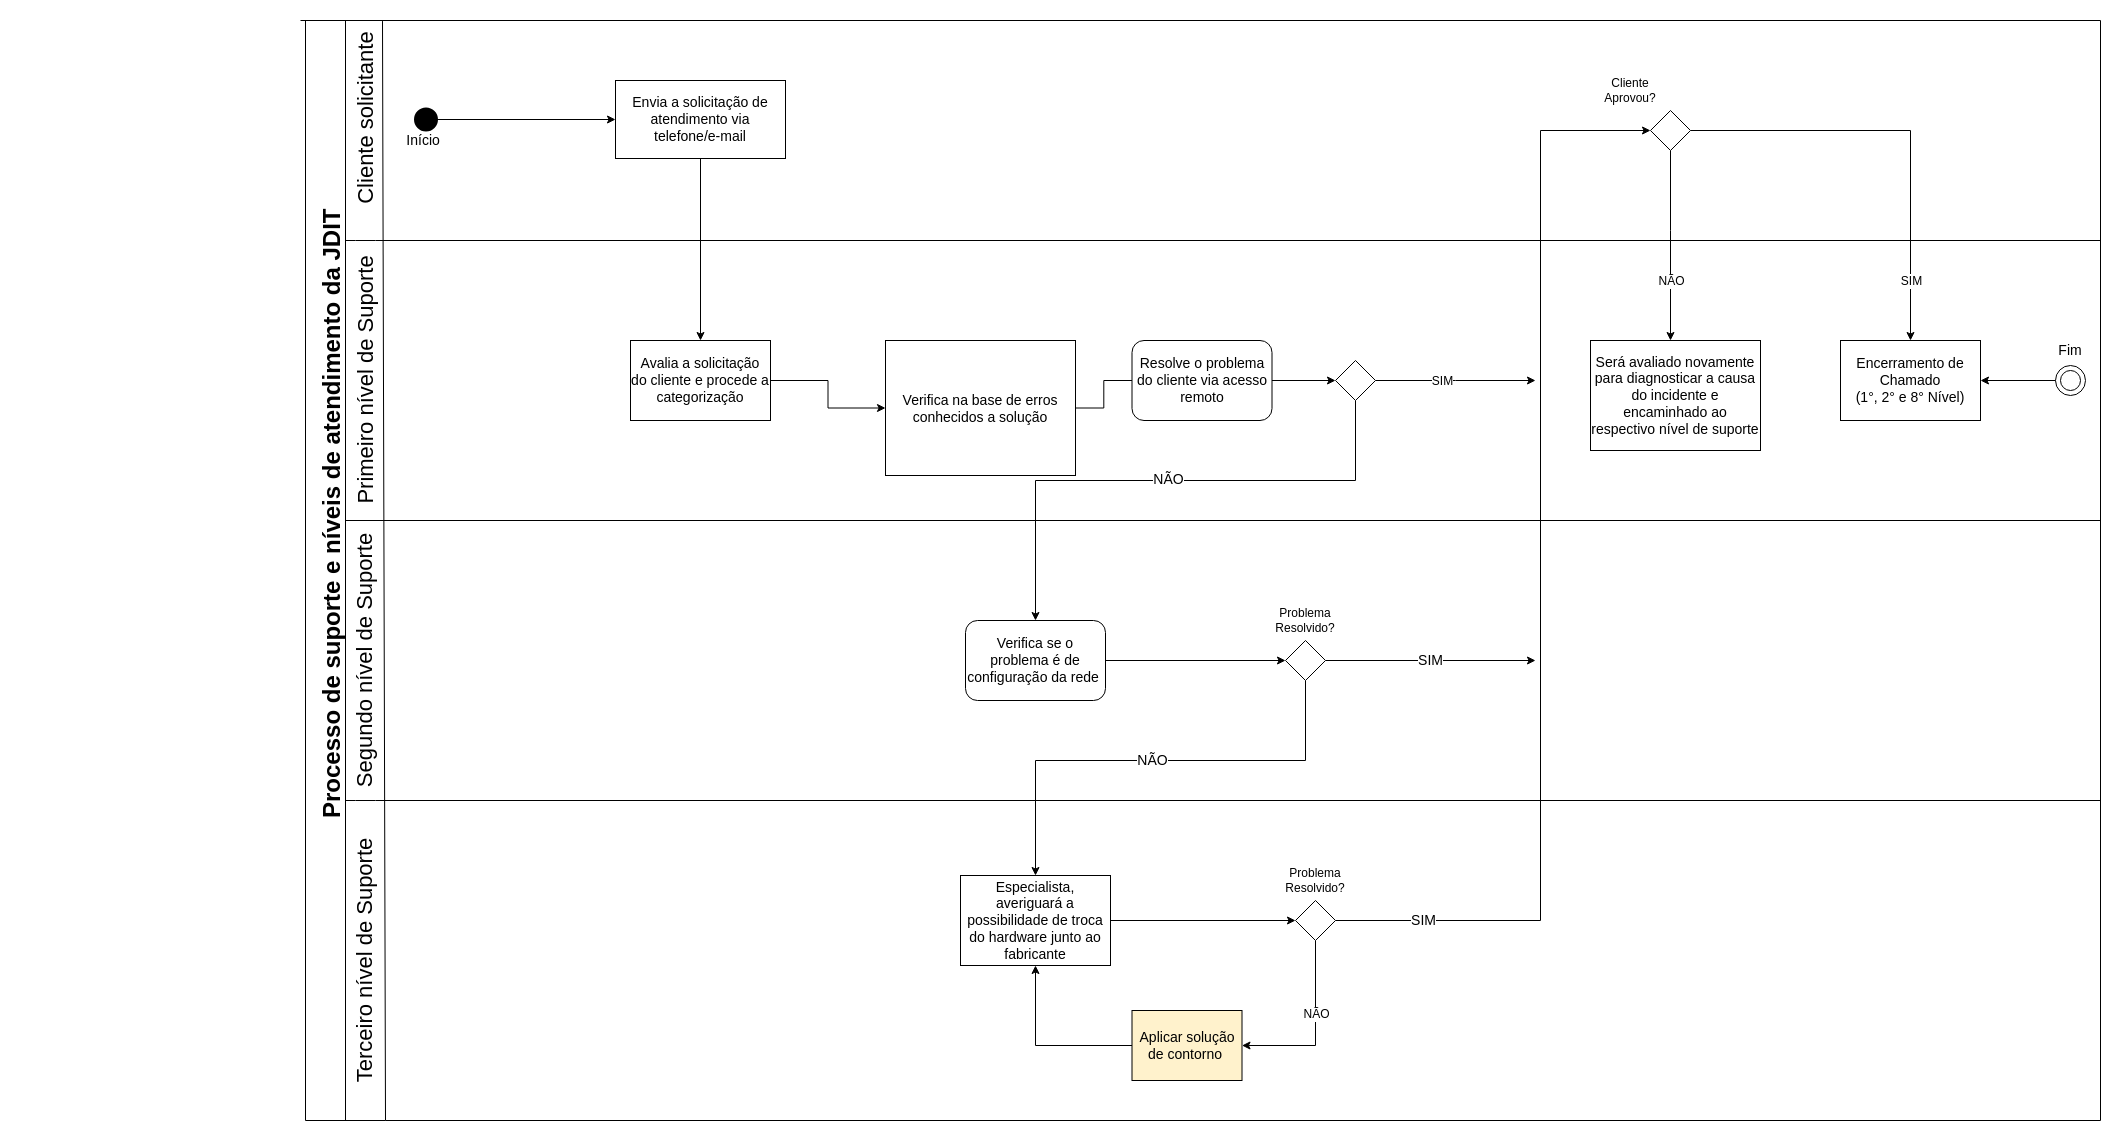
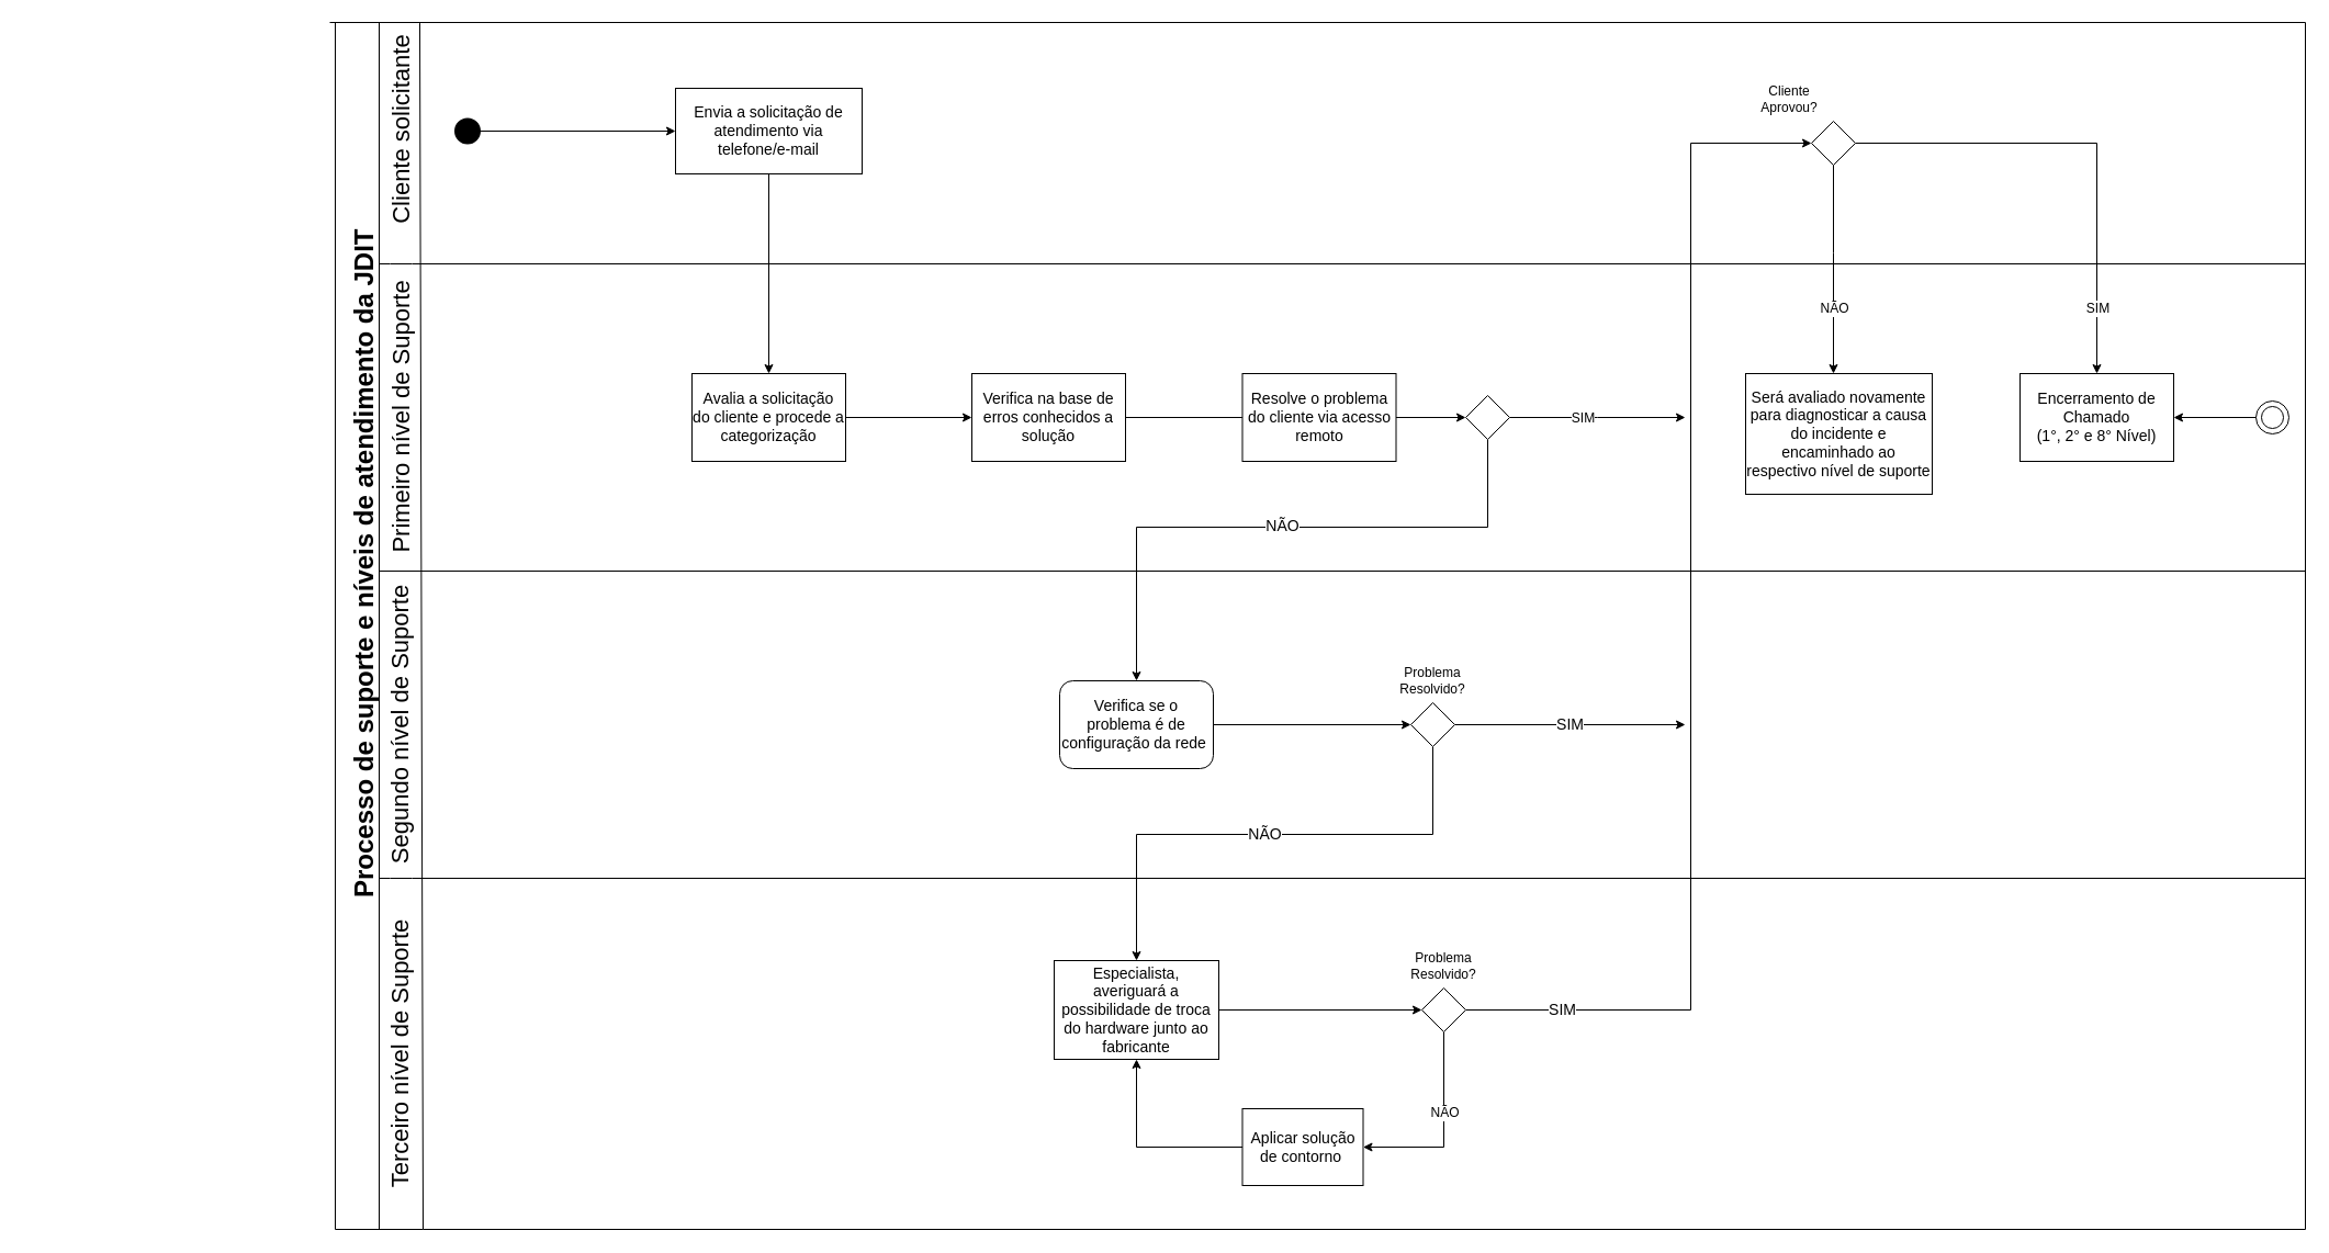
- <mxCell id="34" value="Início&amp;nbsp;" style="text;html=1;strokeColor=none;fillColor=none;align=center;verticalAlign=middle;whiteSpace=wrap;rounded=0;opacity=0;fontFamily=Helvetica;fontSize=14;" parent="1" vertex="1"><mxGeometry x="405" y="130" width="40" height="20" as="geometry" /></mxCell>
- <mxCell id="35" value="Fim" style="text;html=1;strokeColor=none;fillColor=none;align=center;verticalAlign=middle;whiteSpace=wrap;rounded=0;opacity=0;fontFamily=Helvetica;fontSize=14;" parent="1" vertex="1"><mxGeometry x="2050" y="340" width="40" height="20" as="geometry" /></mxCell>
- <mxCell id="21" value="&lt;span style=&quot;font-size: 14px&quot;&gt;Resolve o problema do cliente via acesso remoto&lt;br style=&quot;font-size: 14px&quot;&gt;&lt;/span&gt;" style="whiteSpace=wrap;html=1;labelBackgroundColor=none;strokeWidth=1;fontSize=14;align=center;fontFamily=Helvetica;rounded=1;" parent="1" vertex="1"><mxGeometry x="1131.5" y="340" width="140" height="80" as="geometry" /></mxCell>
+ <mxCell id="21" value="&lt;span style=&quot;font-size: 14px&quot;&gt;Resolve o problema do cliente via acesso remoto&lt;br style=&quot;font-size: 14px&quot;&gt;&lt;/span&gt;" style="rounded=0;whiteSpace=wrap;html=1;labelBackgroundColor=none;strokeWidth=1;fontSize=14;align=center;fontFamily=Helvetica;" parent="1" vertex="1"><mxGeometry x="1131.5" y="340" width="140" height="80" as="geometry" /></mxCell>
- <mxCell id="31" value="&lt;span style=&quot;font-size: 14px;&quot;&gt;Verifica na base de erros conhecidos a solução&lt;/span&gt;" style="rounded=0;whiteSpace=wrap;html=1;labelBackgroundColor=none;strokeWidth=1;fontSize=14;align=center;fontFamily=Helvetica;" parent="1" vertex="1"><mxGeometry x="885" y="340" width="190" height="135" as="geometry" /></mxCell>
+ <mxCell id="31" value="&lt;span style=&quot;font-size: 14px;&quot;&gt;Verifica na base de erros conhecidos a solução&lt;/span&gt;" style="rounded=0;whiteSpace=wrap;html=1;labelBackgroundColor=none;strokeWidth=1;fontSize=14;align=center;fontFamily=Helvetica;" parent="1" vertex="1"><mxGeometry x="885" y="340" width="140" height="80" as="geometry" /></mxCell>
- <mxCell id="53" value="Aplicar solução de contorno&amp;nbsp;" style="rounded=0;whiteSpace=wrap;html=1;labelBackgroundColor=none;strokeWidth=1;fontSize=14;align=center;fontFamily=Helvetica;fillColor=#fff2cc;" parent="1" vertex="1"><mxGeometry x="1131.5" y="1010" width="110" height="70" as="geometry" /></mxCell>
+ <mxCell id="53" value="Aplicar solução de contorno&amp;nbsp;" style="rounded=0;whiteSpace=wrap;html=1;labelBackgroundColor=none;strokeWidth=1;fontSize=14;align=center;fontFamily=Helvetica;" parent="1" vertex="1"><mxGeometry x="1131.5" y="1010" width="110" height="70" as="geometry" /></mxCell>
